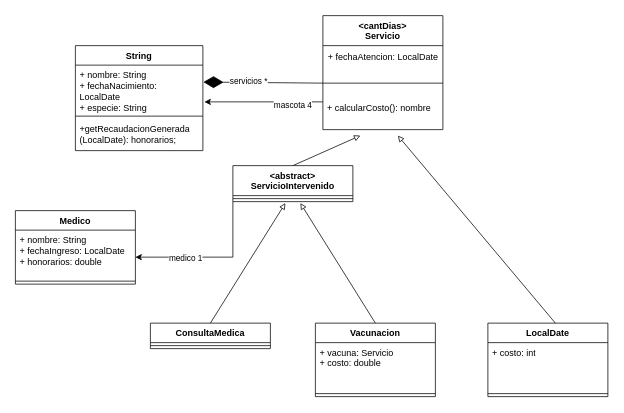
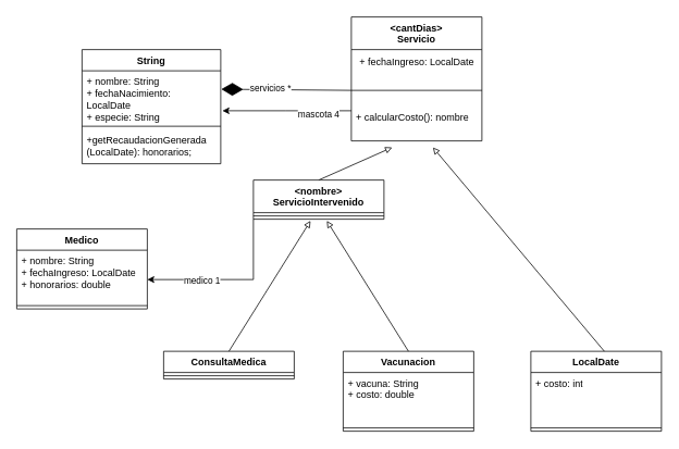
- <mxCell id="10" value="+ fechaAtencion: LocalDate" style="text;html=1;align=center;verticalAlign=middle;resizable=0;points=[];autosize=1;strokeColor=none;fillColor=none;" vertex="1" parent="9"><mxGeometry y="40" width="160" height="30" as="geometry" /></mxCell>
+ <mxCell id="10" value="+ fechaIngreso: LocalDate" style="text;html=1;align=center;verticalAlign=middle;resizable=0;points=[];autosize=1;strokeColor=none;fillColor=none;" vertex="1" parent="9"><mxGeometry y="40" width="160" height="30" as="geometry" /></mxCell>
- <mxCell id="19" value="&lt;div&gt;&amp;lt;abstract&amp;gt;&lt;/div&gt;&lt;div&gt;ServicioIntervenido&lt;/div&gt;" style="swimlane;fontStyle=1;align=center;verticalAlign=top;childLayout=stackLayout;horizontal=1;startSize=40;horizontalStack=0;resizeParent=1;resizeParentMax=0;resizeLast=0;collapsible=1;marginBottom=0;whiteSpace=wrap;html=1;" parent="1" vertex="1"><mxGeometry x="310" y="220" width="160" height="48" as="geometry" /></mxCell>
+ <mxCell id="19" value="&lt;div&gt;&amp;lt;nombre&amp;gt;&lt;/div&gt;&lt;div&gt;ServicioIntervenido&lt;/div&gt;" style="swimlane;fontStyle=1;align=center;verticalAlign=top;childLayout=stackLayout;horizontal=1;startSize=40;horizontalStack=0;resizeParent=1;resizeParentMax=0;resizeLast=0;collapsible=1;marginBottom=0;whiteSpace=wrap;html=1;" parent="1" vertex="1"><mxGeometry x="310" y="220" width="160" height="48" as="geometry" /></mxCell>
- <mxCell id="16" value="&lt;div&gt;+ vacuna: Servicio&lt;/div&gt;&lt;div&gt;+ costo: double&lt;br&gt;&lt;/div&gt;" style="text;strokeColor=none;fillColor=none;align=left;verticalAlign=top;spacingLeft=4;spacingRight=4;overflow=hidden;rotatable=0;points=[[0,0.5],[1,0.5]];portConstraint=eastwest;whiteSpace=wrap;html=1;" parent="15" vertex="1"><mxGeometry y="26" width="160" height="64" as="geometry" /></mxCell>
+ <mxCell id="16" value="&lt;div&gt;+ vacuna: String&lt;/div&gt;&lt;div&gt;+ costo: double&lt;br&gt;&lt;/div&gt;" style="text;strokeColor=none;fillColor=none;align=left;verticalAlign=top;spacingLeft=4;spacingRight=4;overflow=hidden;rotatable=0;points=[[0,0.5],[1,0.5]];portConstraint=eastwest;whiteSpace=wrap;html=1;" parent="15" vertex="1"><mxGeometry y="26" width="160" height="64" as="geometry" /></mxCell>
